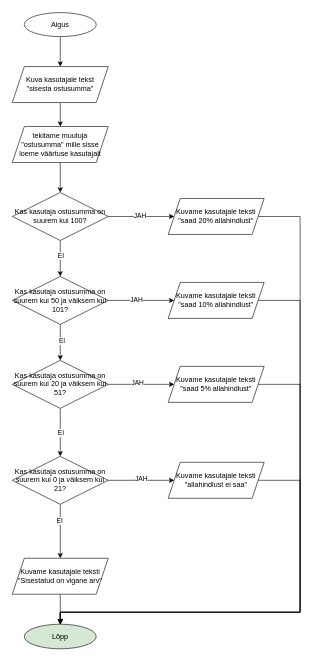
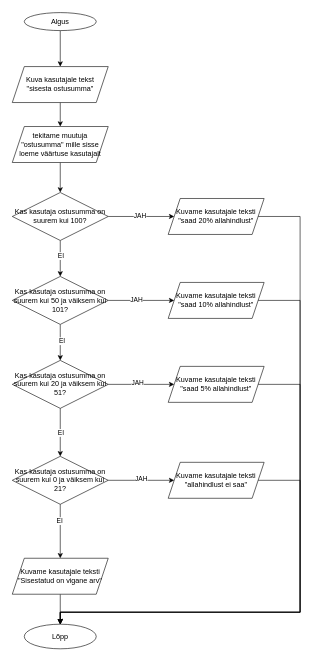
- <mxCell id="3" value="Algus" style="ellipse;whiteSpace=wrap;html=1;" vertex="1" parent="1"><mxGeometry x="40" y="20" width="120" height="40" as="geometry" /></mxCell>
+ <mxCell id="3" value="Algus" style="ellipse;whiteSpace=wrap;html=1;" vertex="1" parent="1"><mxGeometry x="40" y="20" width="120" height="30" as="geometry" /></mxCell>
- <mxCell id="38" value="Lõpp" style="ellipse;whiteSpace=wrap;html=1;fillColor=#d5e8d4;" vertex="1" parent="1"><mxGeometry x="40" y="1040" width="120" height="41" as="geometry" /></mxCell>
+ <mxCell id="38" value="Lõpp" style="ellipse;whiteSpace=wrap;html=1;" vertex="1" parent="1"><mxGeometry x="40" y="1040" width="120" height="41" as="geometry" /></mxCell>
